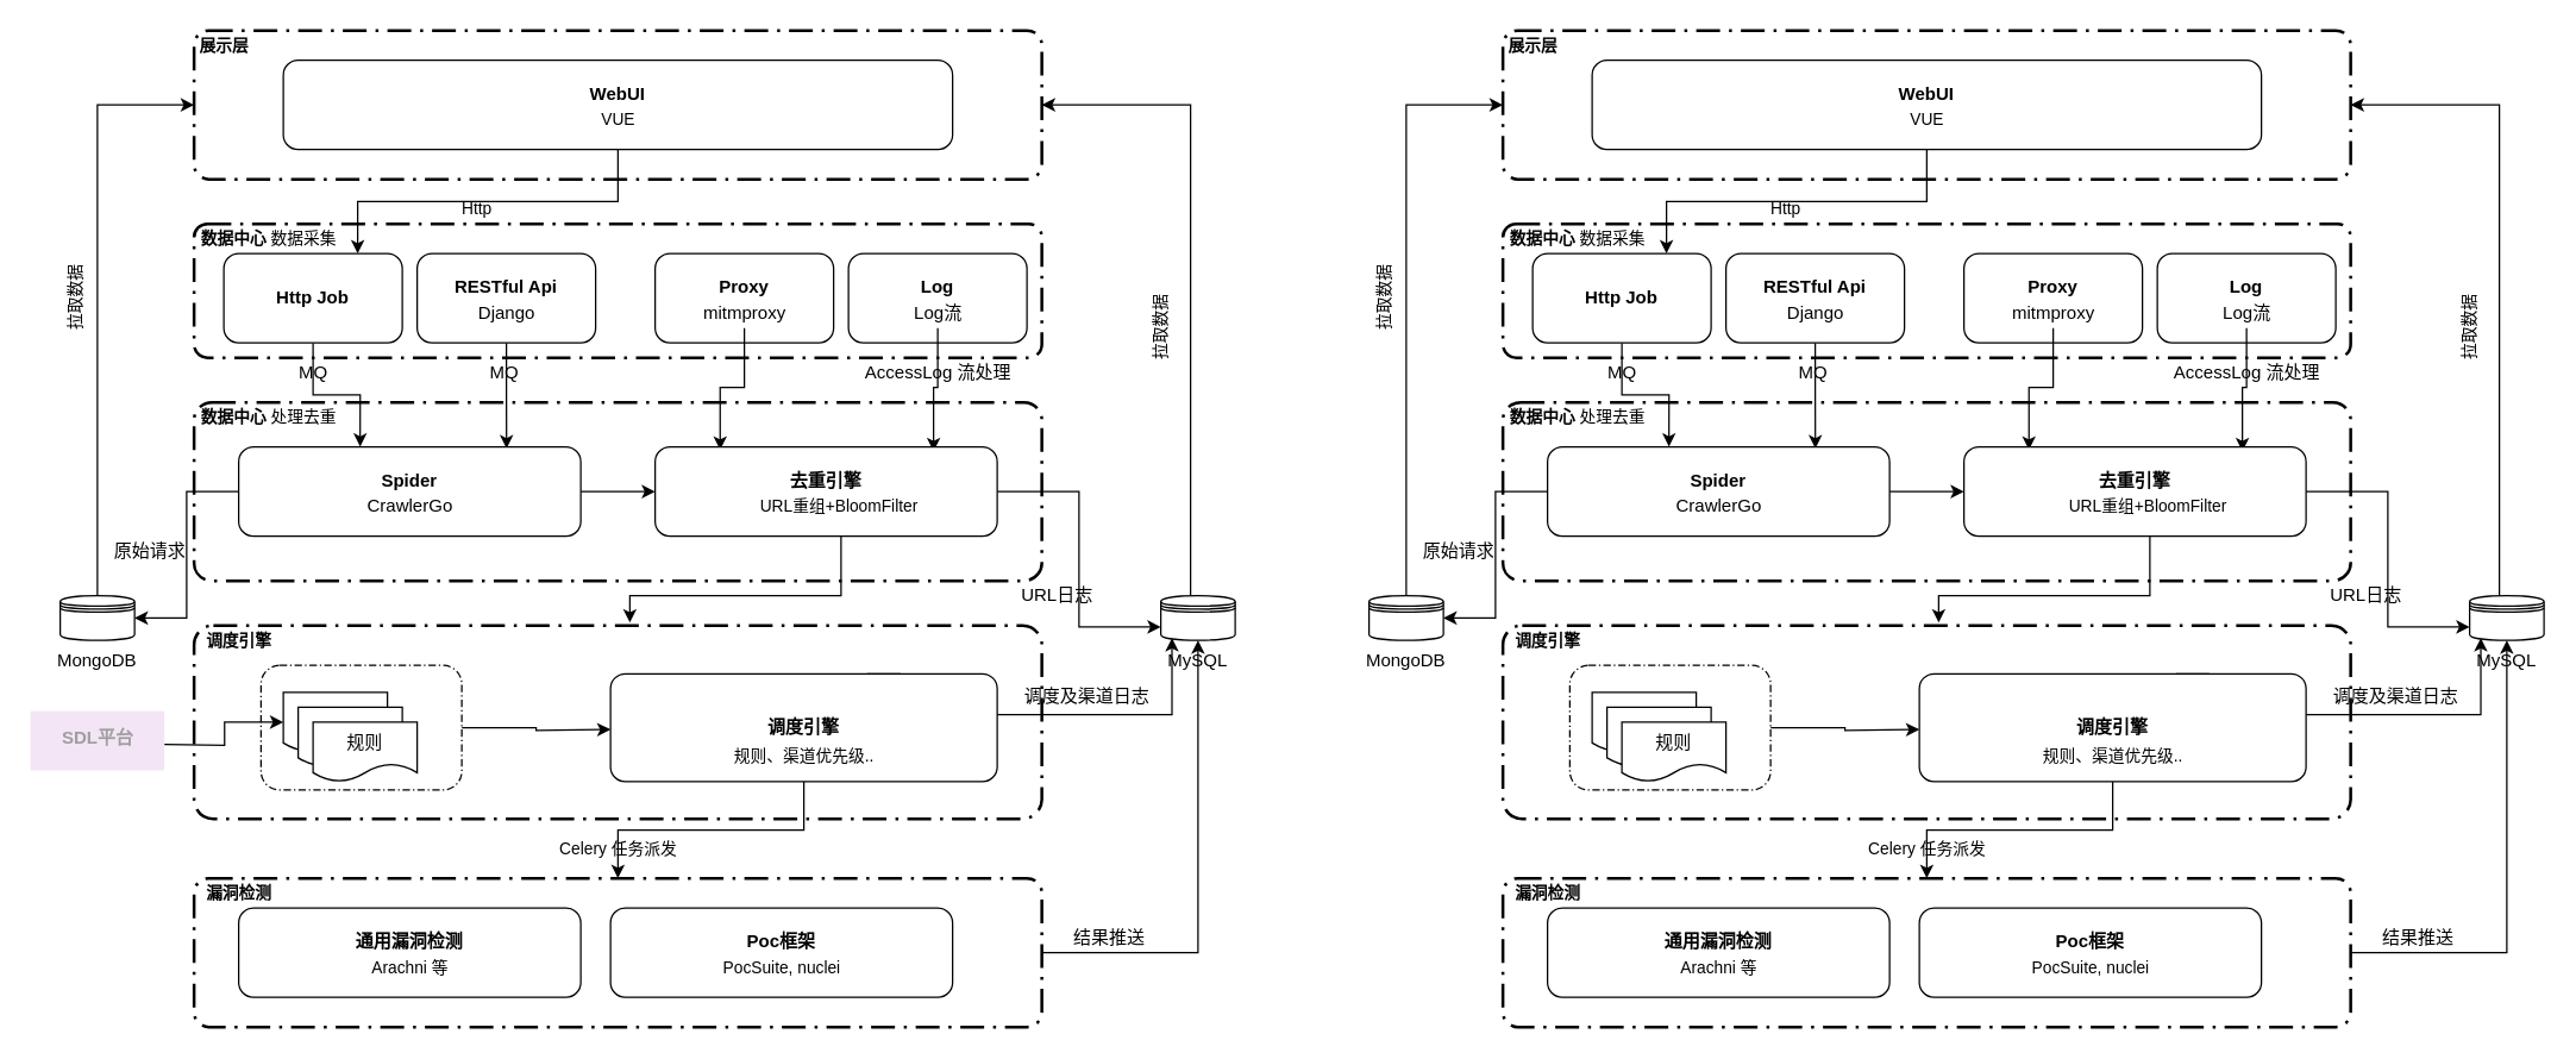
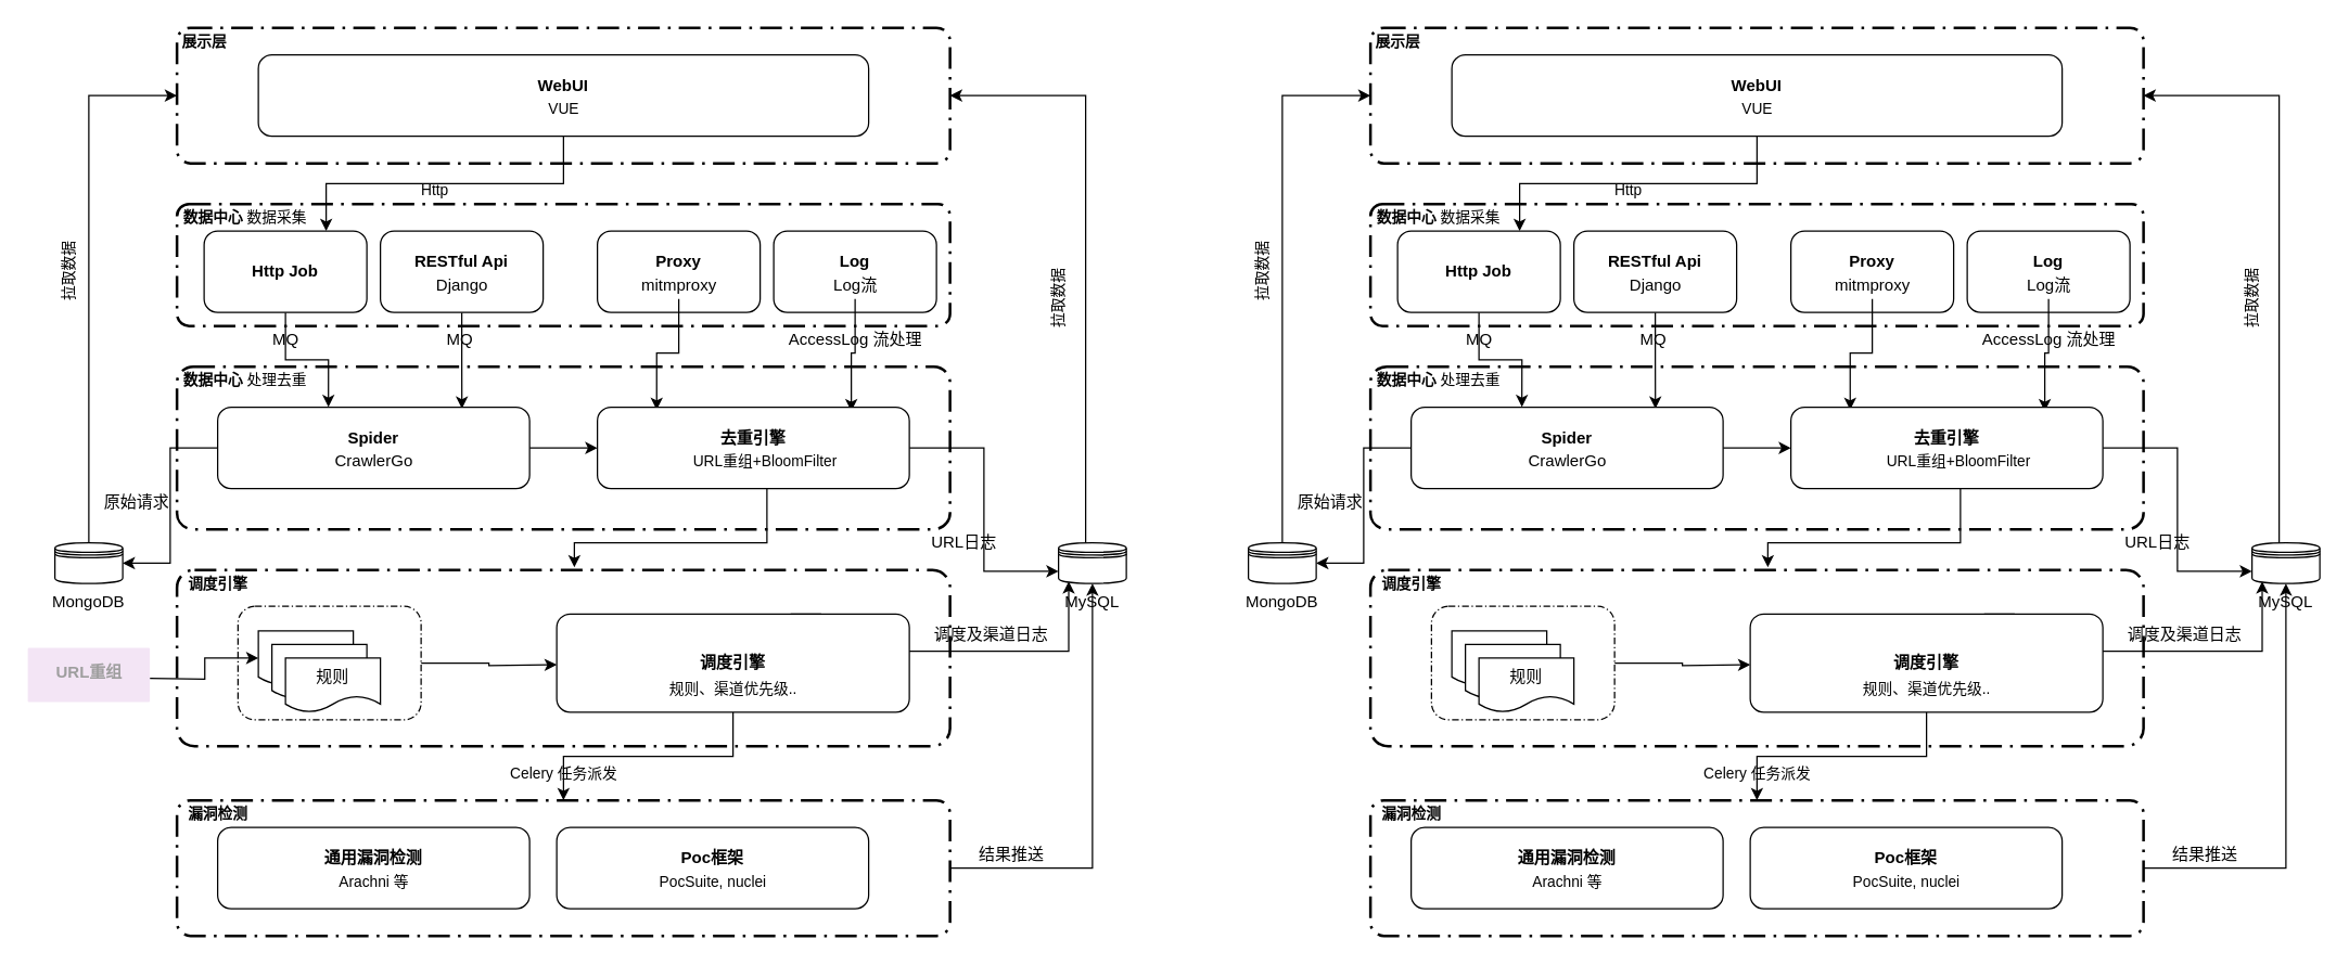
- <mxCell id="41" value="&lt;b&gt;SDL平台&lt;/b&gt;" style="sketch=0;points=[[0,0,0],[0.25,0,0],[0.5,0,0],[0.75,0,0],[1,0,0],[1,0.25,0],[1,0.5,0],[1,0.75,0],[1,1,0],[0.75,1,0],[0.5,1,0],[0.25,1,0],[0,1,0],[0,0.75,0],[0,0.5,0],[0,0.25,0]];rounded=1;absoluteArcSize=1;arcSize=2;html=1;strokeColor=none;gradientColor=none;shadow=0;dashed=0;fontSize=12;fontColor=#9E9E9E;align=center;verticalAlign=top;spacing=10;spacingTop=-4;fillColor=#F3E5F5;" parent="1" vertex="1"><mxGeometry x="20" y="477.5" width="90" height="40" as="geometry" /></mxCell>
+ <mxCell id="41" value="&lt;b&gt;URL重组&lt;/b&gt;" style="sketch=0;points=[[0,0,0],[0.25,0,0],[0.5,0,0],[0.75,0,0],[1,0,0],[1,0.25,0],[1,0.5,0],[1,0.75,0],[1,1,0],[0.75,1,0],[0.5,1,0],[0.25,1,0],[0,1,0],[0,0.75,0],[0,0.5,0],[0,0.25,0]];rounded=1;absoluteArcSize=1;arcSize=2;html=1;strokeColor=none;gradientColor=none;shadow=0;dashed=0;fontSize=12;fontColor=#9E9E9E;align=center;verticalAlign=top;spacing=10;spacingTop=-4;fillColor=#F3E5F5;" parent="1" vertex="1"><mxGeometry x="20" y="477.5" width="90" height="40" as="geometry" /></mxCell>
